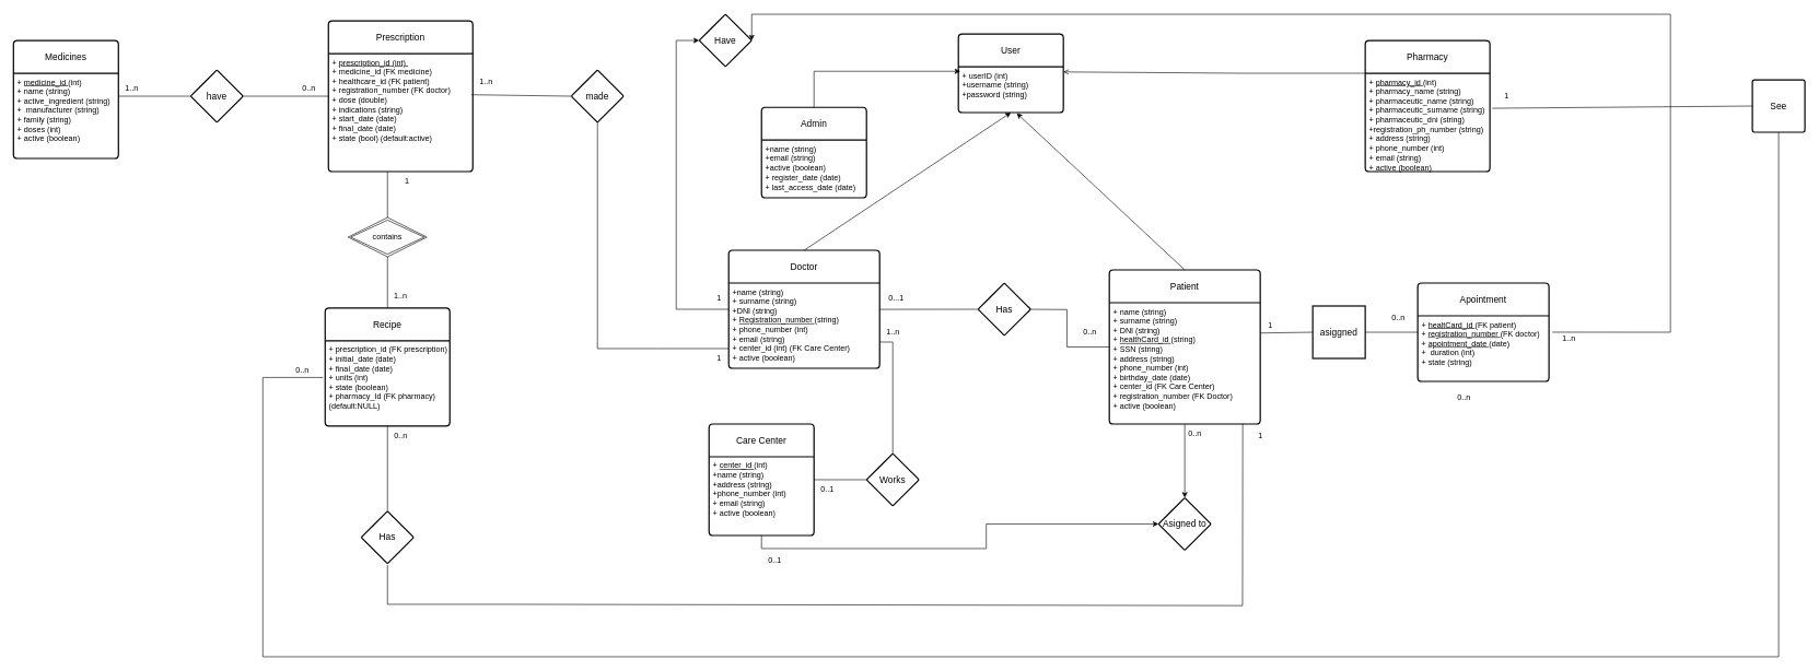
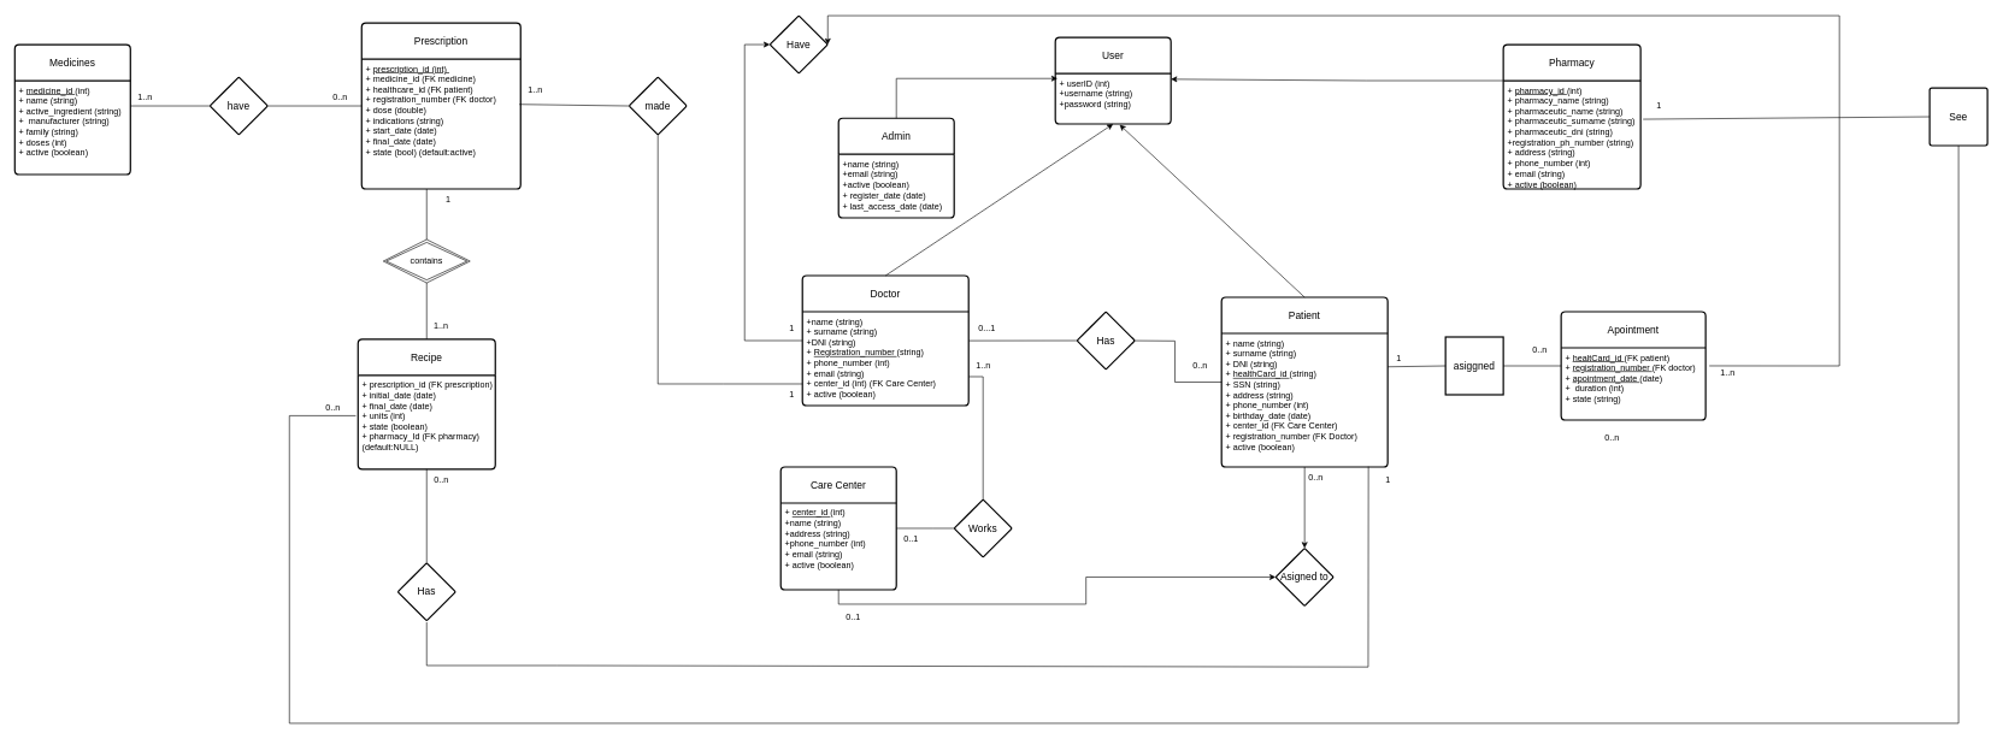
- <mxCell id="18" value="" style="endArrow=open;html=1;rounded=0;exitX=0;exitY=0;exitDx=0;exitDy=0;entryX=1;entryY=0.114;entryDx=0;entryDy=0;entryPerimeter=0;" parent="1" source="9" target="3" edge="1"><mxGeometry width="50" height="50" relative="1" as="geometry"><mxPoint x="1560" y="591" as="sourcePoint" /><mxPoint x="1610" y="541" as="targetPoint" /><Array as="points"><mxPoint x="1890" y="111" /></Array></mxGeometry></mxCell>
+ <mxCell id="18" value="" style="endArrow=classic;html=1;rounded=0;exitX=0;exitY=0;exitDx=0;exitDy=0;entryX=1;entryY=0.114;entryDx=0;entryDy=0;entryPerimeter=0;" parent="1" source="9" target="3" edge="1"><mxGeometry width="50" height="50" relative="1" as="geometry"><mxPoint x="1560" y="591" as="sourcePoint" /><mxPoint x="1610" y="541" as="targetPoint" /><Array as="points"><mxPoint x="1890" y="111" /></Array></mxGeometry></mxCell>
